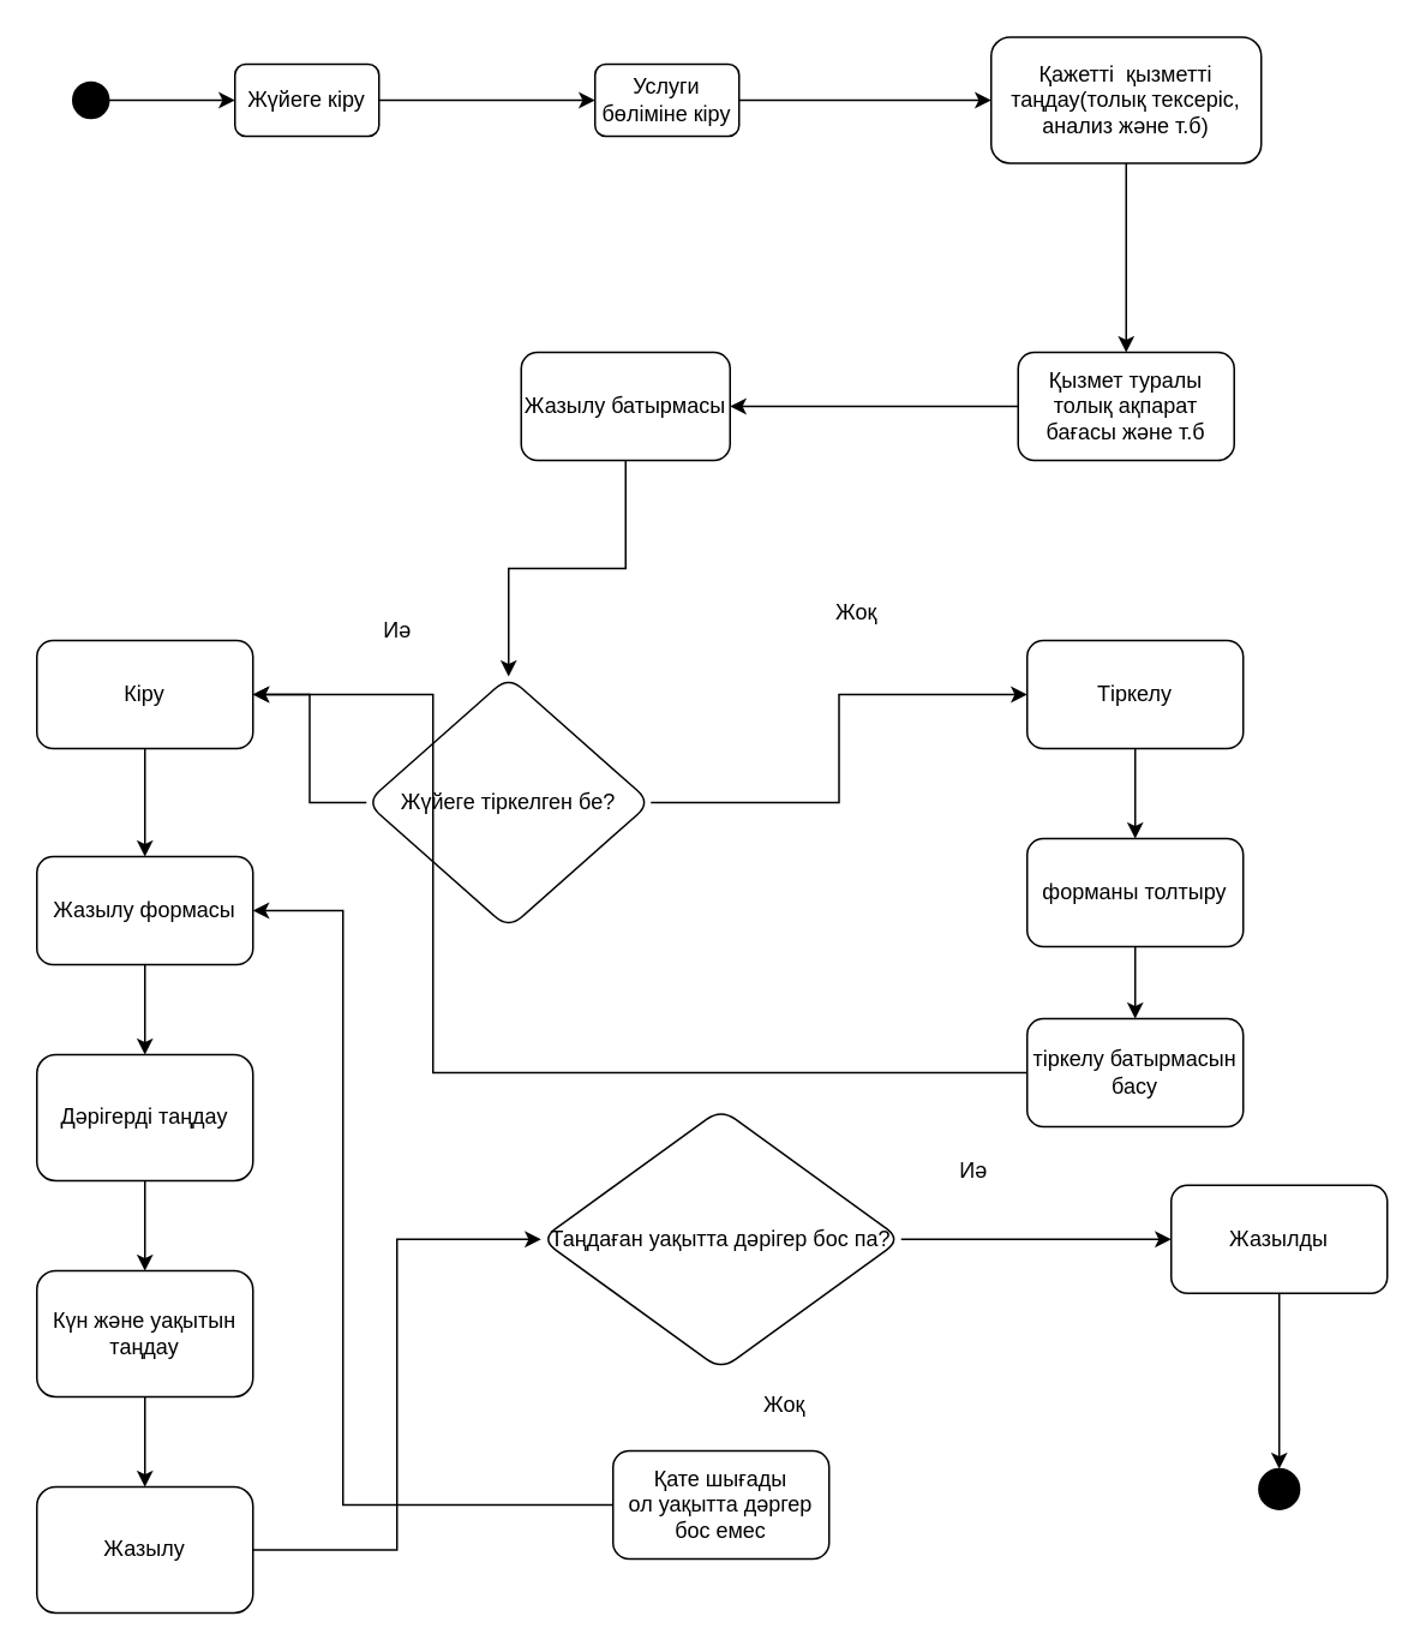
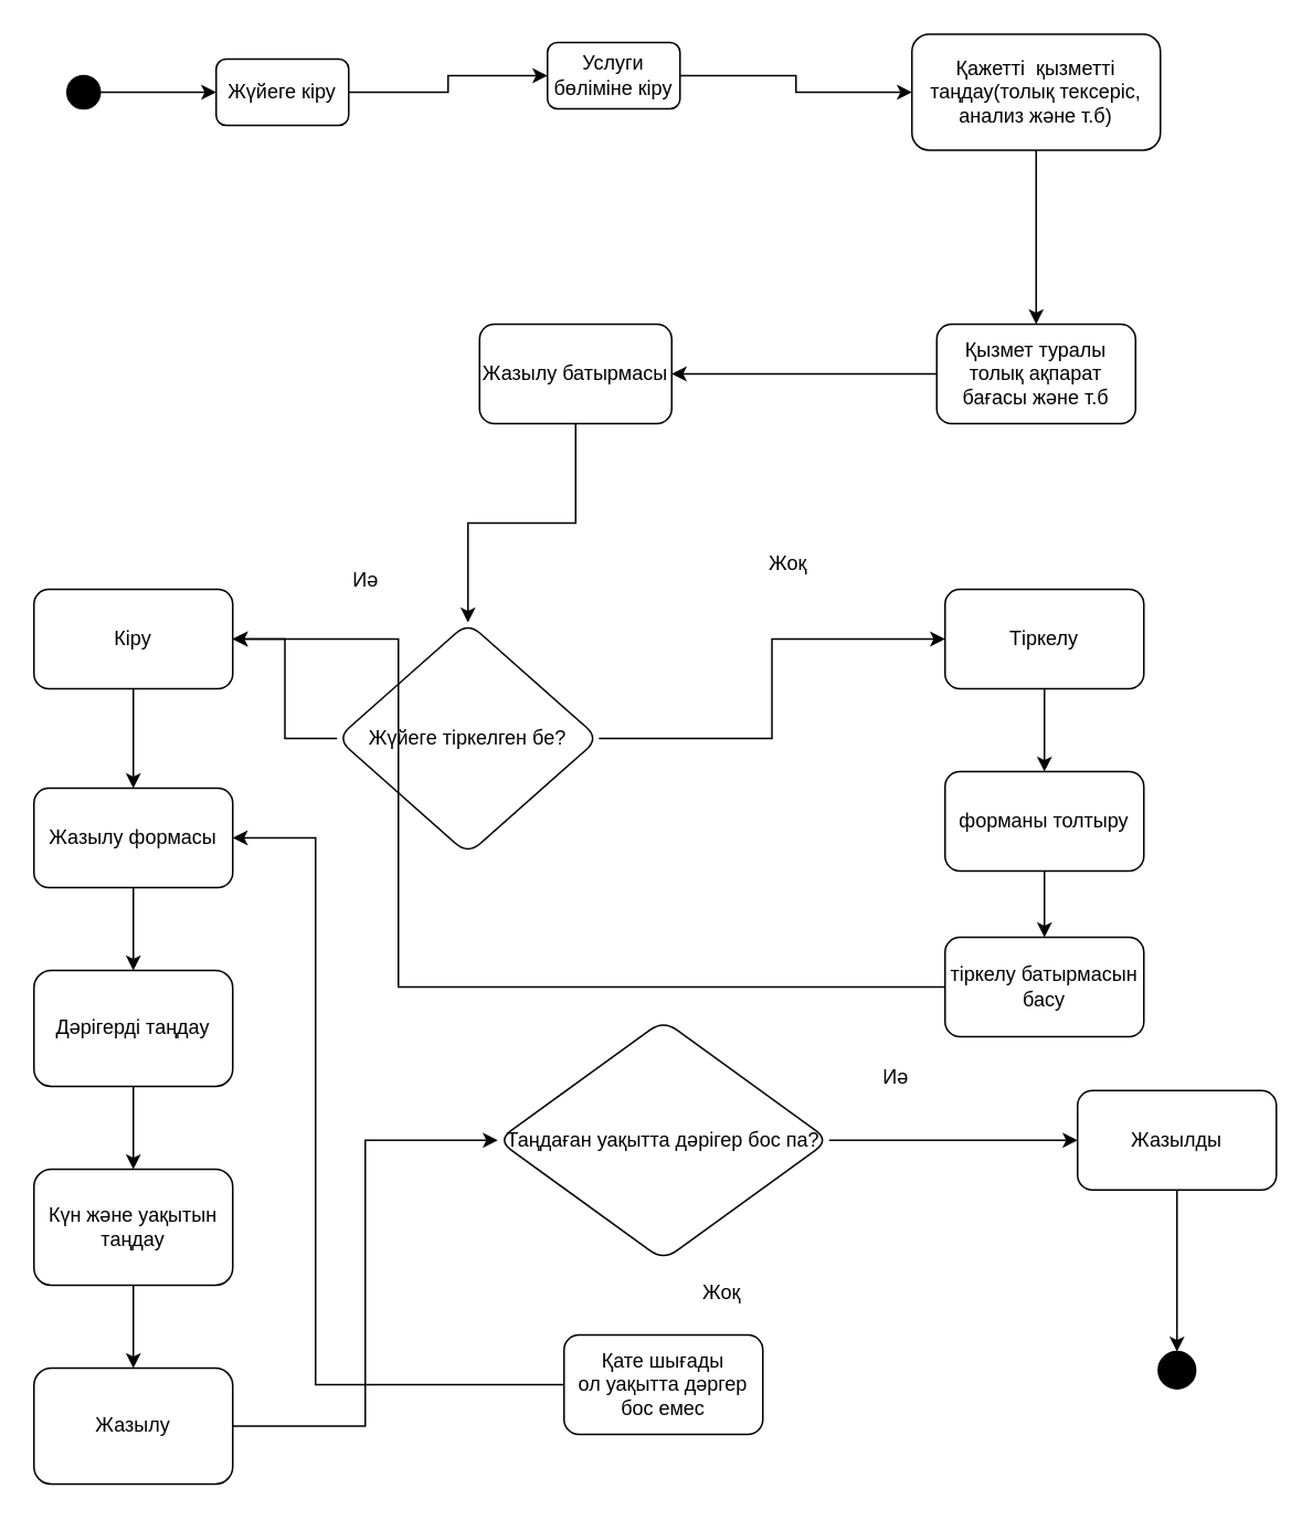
- <mxCell id="7" value="Услуги бөліміне кіру" style="rounded=1;whiteSpace=wrap;html=1;" vertex="1" parent="1"><mxGeometry x="330" y="35" width="80" height="40" as="geometry" /></mxCell>
+ <mxCell id="7" value="Услуги бөліміне кіру" style="rounded=1;whiteSpace=wrap;html=1;" vertex="1" parent="1"><mxGeometry x="330" y="25" width="80" height="40" as="geometry" /></mxCell>
